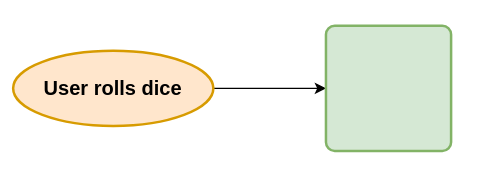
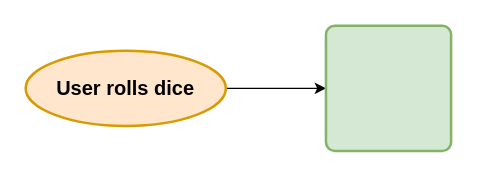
- <mxCell id="3" value="User rolls dice" style="strokeWidth=2;html=1;shape=mxgraph.flowchart.start_1;whiteSpace=wrap;rounded=0;fillColor=#ffe6cc;strokeColor=#d79b00;fontSize=16;fontStyle=1" vertex="1" parent="1"><mxGeometry x="10" y="40" width="160" height="60" as="geometry" /></mxCell>
+ <mxCell id="3" value="User rolls dice" style="strokeWidth=2;html=1;shape=mxgraph.flowchart.start_1;whiteSpace=wrap;rounded=0;fillColor=#ffe6cc;strokeColor=#d79b00;fontSize=16;fontStyle=1" vertex="1" parent="1"><mxGeometry x="20" y="40" width="160" height="60" as="geometry" /></mxCell>
